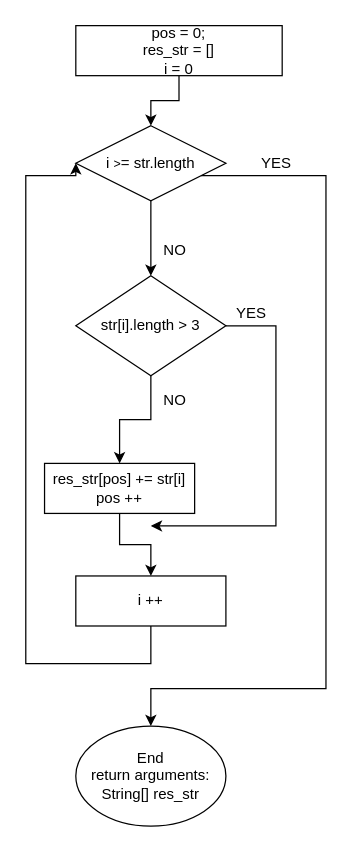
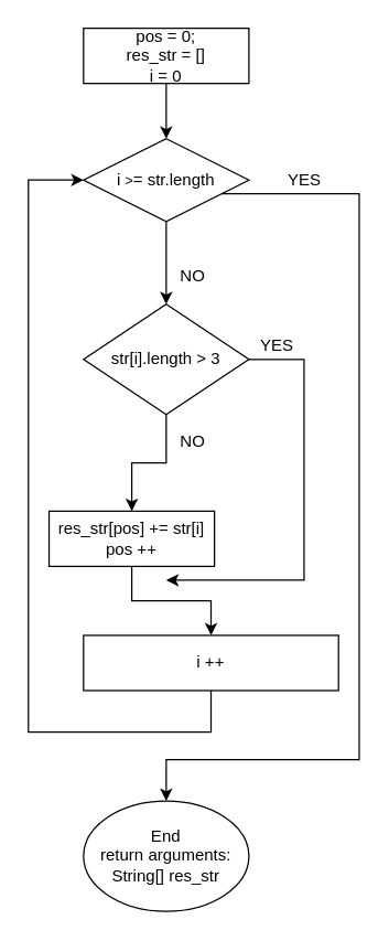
- <mxCell id="3" value="pos = 0;&lt;br&gt;res_str = []&lt;br&gt;i = 0" style="rounded=0;whiteSpace=wrap;html=1;" vertex="1" parent="1"><mxGeometry x="60" y="20" width="165" height="40" as="geometry" /></mxCell>
+ <mxCell id="3" value="pos = 0;&lt;br&gt;res_str = []&lt;br&gt;i = 0" style="rounded=0;whiteSpace=wrap;html=1;" vertex="1" parent="1"><mxGeometry x="60" y="20" width="120" height="40" as="geometry" /></mxCell>
- <mxCell id="15" value="i ++" style="rounded=0;whiteSpace=wrap;html=1;" vertex="1" parent="1"><mxGeometry x="60" y="460" width="120" height="40" as="geometry" /></mxCell>
+ <mxCell id="15" value="i ++" style="rounded=0;whiteSpace=wrap;html=1;" vertex="1" parent="1"><mxGeometry x="60" y="460" width="185" height="40" as="geometry" /></mxCell>
